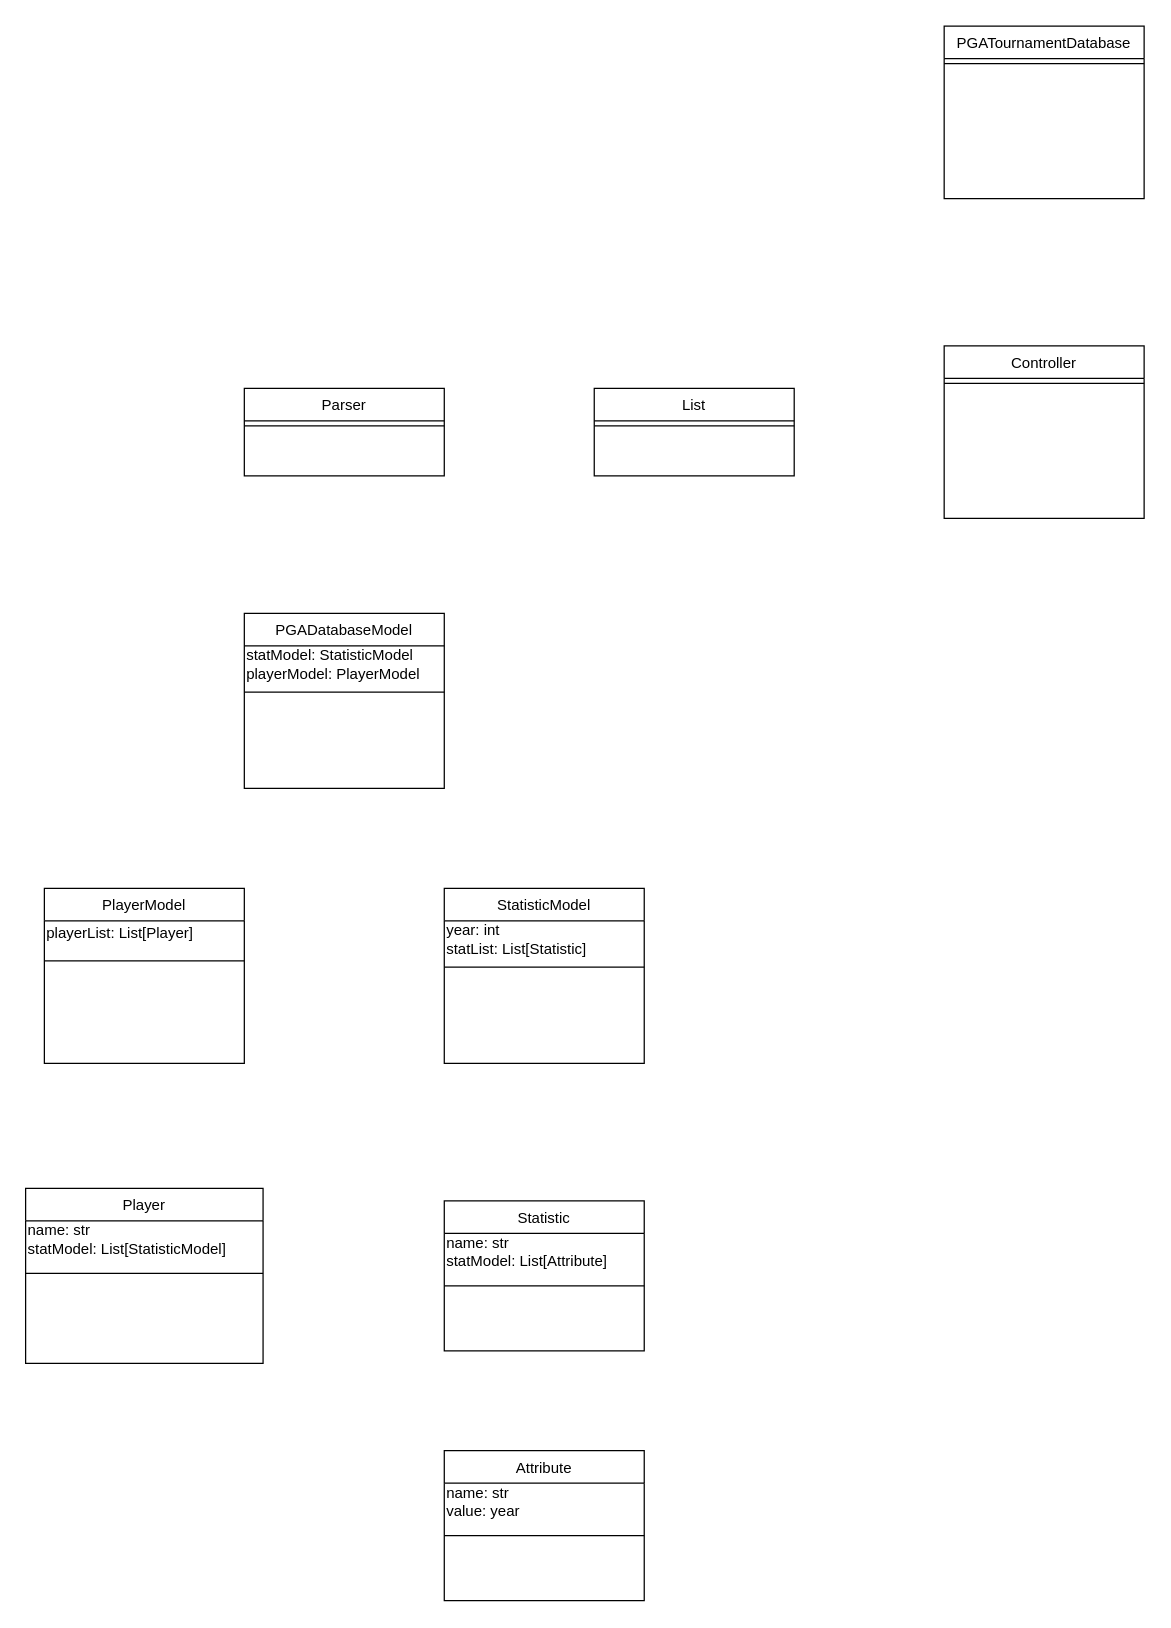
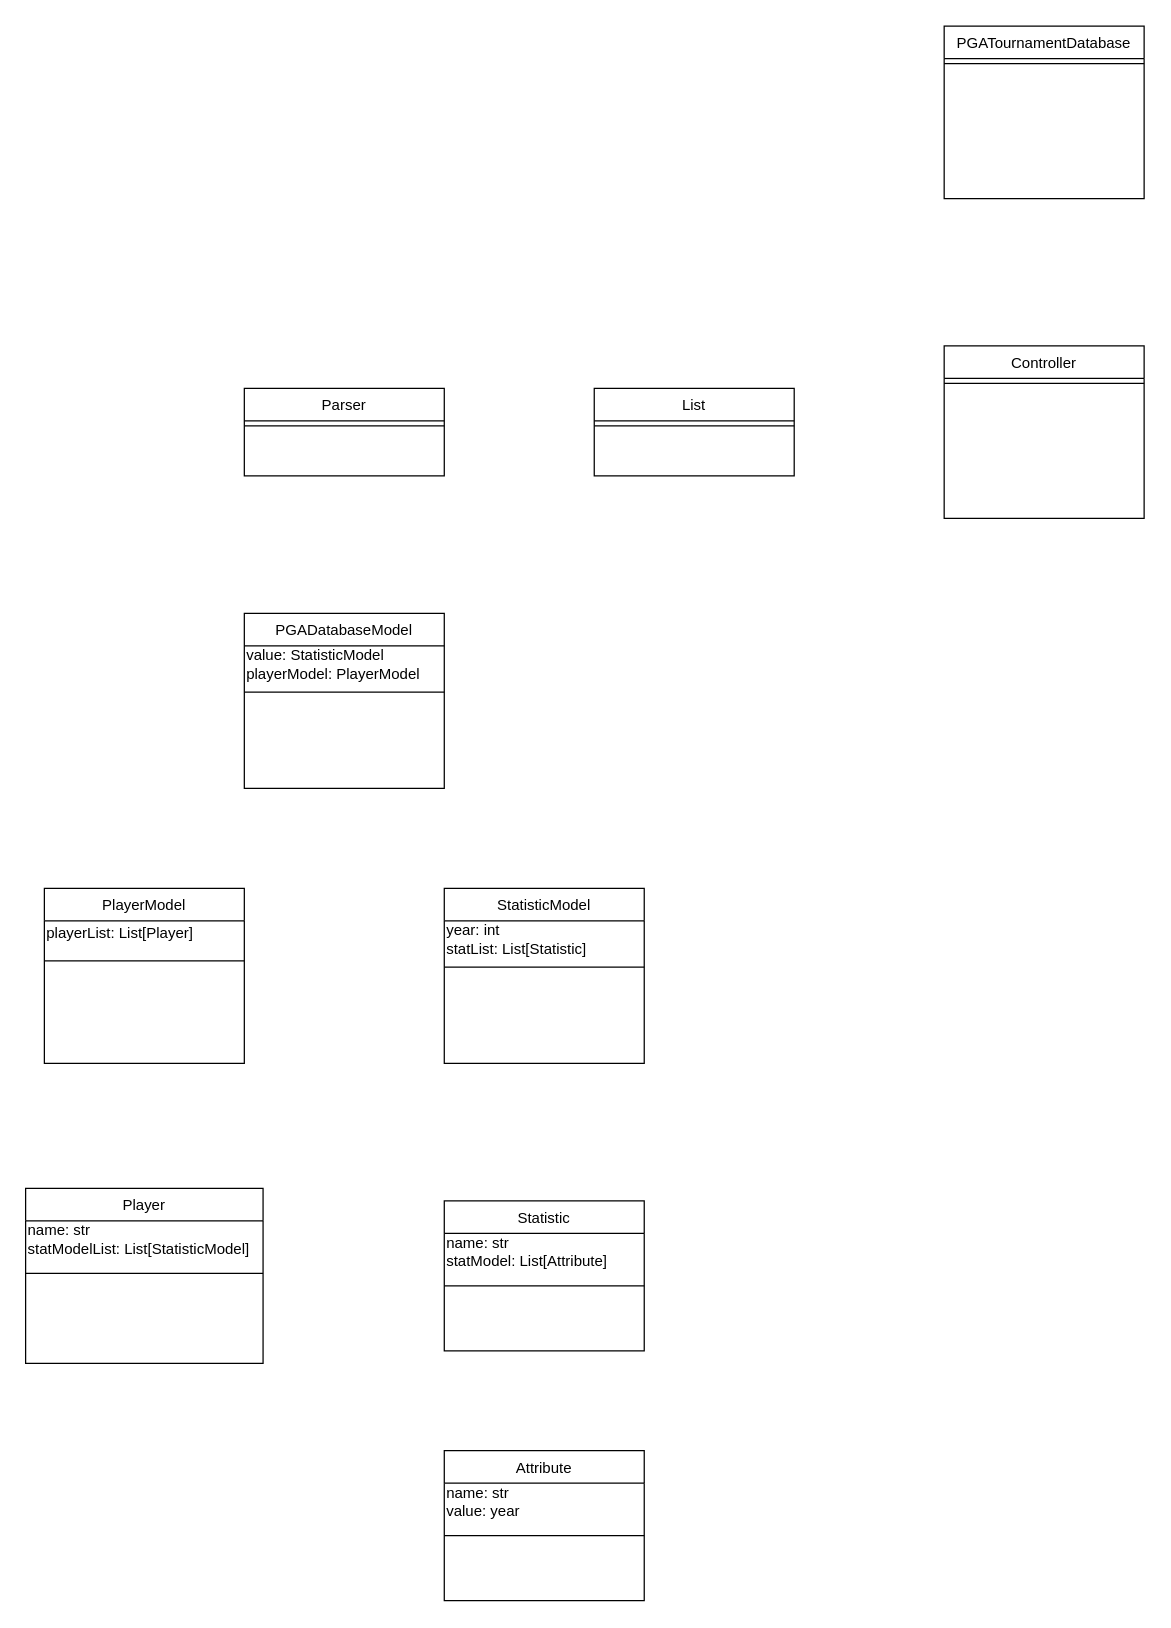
- <mxCell id="26" value="statModel: StatisticModel&lt;br&gt;playerModel: PlayerModel" style="text;html=1;align=left;verticalAlign=middle;resizable=0;points=[];autosize=1;strokeColor=none;fillColor=none;" vertex="1" parent="25"><mxGeometry y="26" width="160" height="30" as="geometry" /></mxCell>
+ <mxCell id="26" value="value: StatisticModel&lt;br&gt;playerModel: PlayerModel" style="text;html=1;align=left;verticalAlign=middle;resizable=0;points=[];autosize=1;strokeColor=none;fillColor=none;" vertex="1" parent="25"><mxGeometry y="26" width="160" height="30" as="geometry" /></mxCell>
- <mxCell id="21" value="name: str&lt;br&gt;statModel: List[StatisticModel]" style="text;html=1;align=left;verticalAlign=middle;resizable=0;points=[];autosize=1;strokeColor=none;fillColor=none;" vertex="1" parent="20"><mxGeometry y="26" width="190" height="30" as="geometry" /></mxCell>
+ <mxCell id="21" value="name: str&lt;br&gt;statModelList: List[StatisticModel]" style="text;html=1;align=left;verticalAlign=middle;resizable=0;points=[];autosize=1;strokeColor=none;fillColor=none;" vertex="1" parent="20"><mxGeometry y="26" width="190" height="30" as="geometry" /></mxCell>
